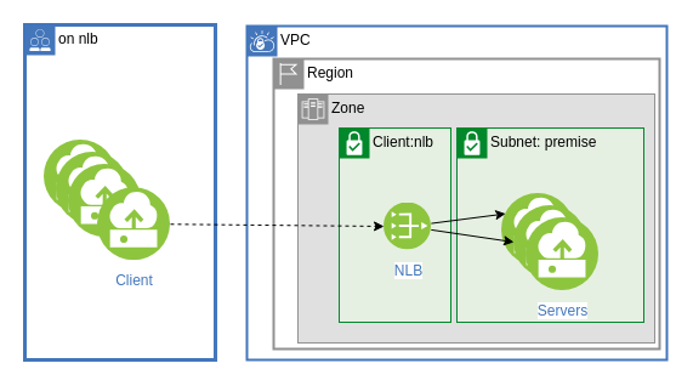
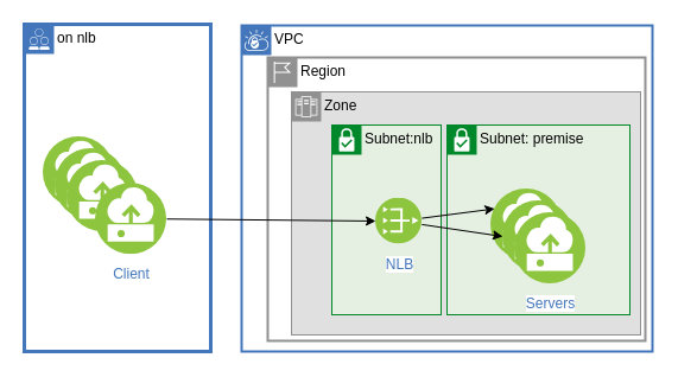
- <mxCell id="6" value="Client:nlb" style="shape=mxgraph.ibm.box;prType=subnet;fontStyle=0;verticalAlign=top;align=left;spacingLeft=32;spacingTop=4;fillColor=#E6F0E2;rounded=0;whiteSpace=wrap;html=1;strokeColor=#00882B;strokeWidth=1;dashed=0;container=0;spacing=-4;collapsible=0;expand=0;recursiveResize=0;" parent="4" vertex="1"><mxGeometry x="54" y="57" width="92" height="160" as="geometry" /></mxCell>
+ <mxCell id="6" value="Subnet:nlb" style="shape=mxgraph.ibm.box;prType=subnet;fontStyle=0;verticalAlign=top;align=left;spacingLeft=32;spacingTop=4;fillColor=#E6F0E2;rounded=0;whiteSpace=wrap;html=1;strokeColor=#00882B;strokeWidth=1;dashed=0;container=0;spacing=-4;collapsible=0;expand=0;recursiveResize=0;" parent="4" vertex="1"><mxGeometry x="54" y="57" width="92" height="160" as="geometry" /></mxCell>
- <mxCell id="18" style="edgeStyle=none;rounded=0;orthogonalLoop=1;jettySize=auto;html=1;entryX=0;entryY=0.5;entryDx=0;entryDy=0;exitX=1;exitY=0.5;exitDx=0;exitDy=0;dashed=1;" parent="1" source="17" target="8" edge="1"><mxGeometry relative="1" as="geometry"><mxPoint x="40" y="139" as="sourcePoint" /></mxGeometry></mxCell>
+ <mxCell id="18" style="edgeStyle=none;rounded=0;orthogonalLoop=1;jettySize=auto;html=1;entryX=0;entryY=0.5;entryDx=0;entryDy=0;exitX=1;exitY=0.5;exitDx=0;exitDy=0;" parent="1" source="17" target="8" edge="1"><mxGeometry relative="1" as="geometry"><mxPoint x="40" y="139" as="sourcePoint" /></mxGeometry></mxCell>
